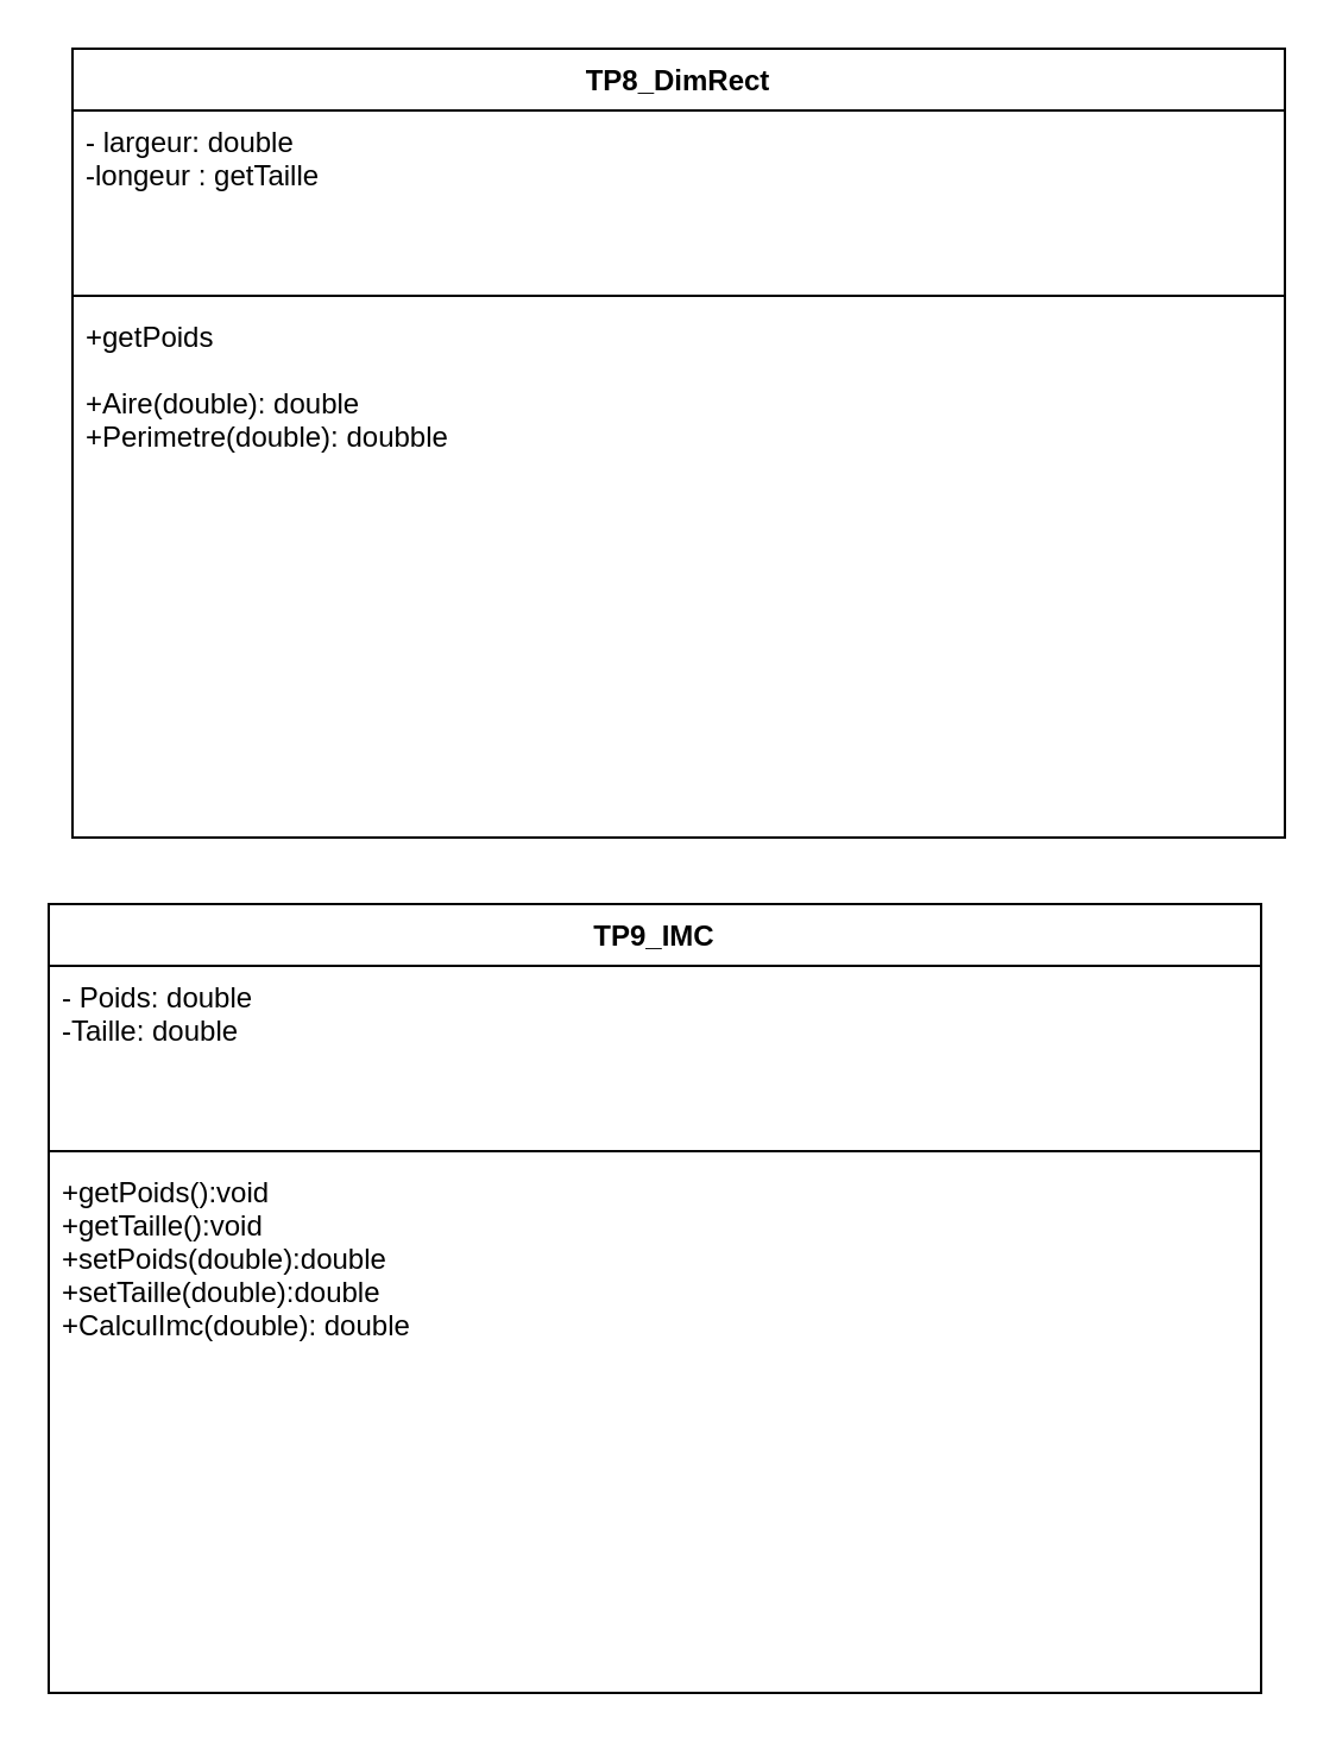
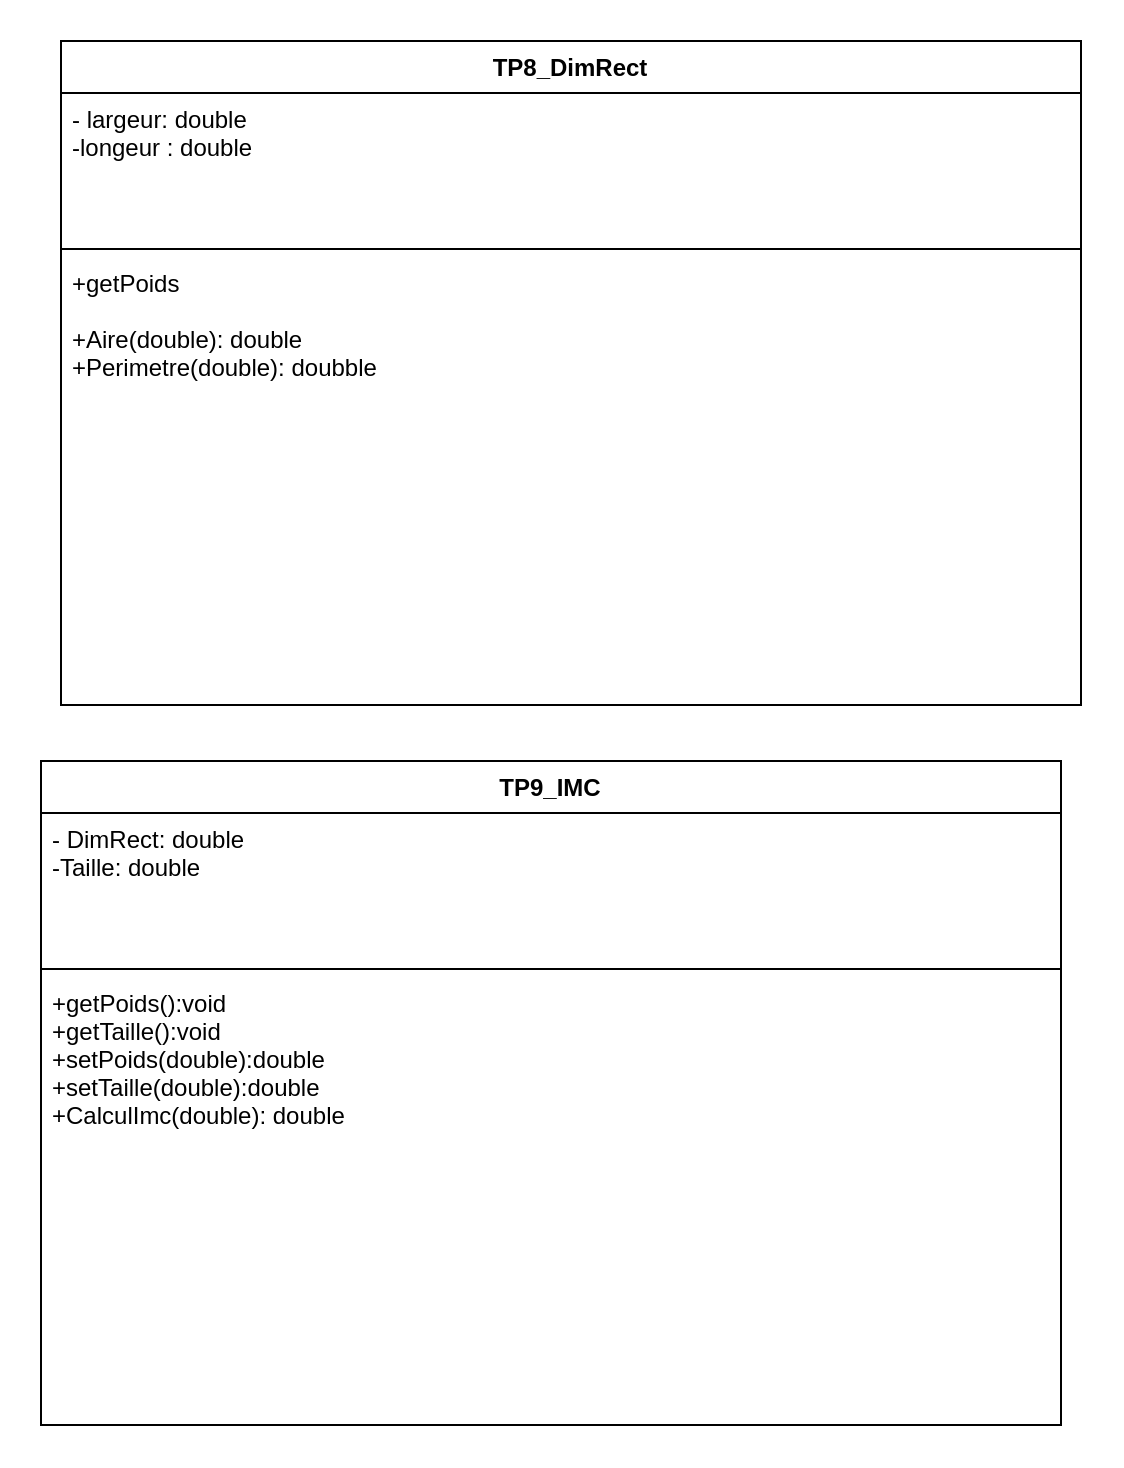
- <mxCell id="3" value="- largeur: double&#10;-longeur : getTaille &#10;&#10;" style="text;strokeColor=none;fillColor=none;align=left;verticalAlign=top;spacingLeft=4;spacingRight=4;overflow=hidden;rotatable=0;points=[[0,0.5],[1,0.5]];portConstraint=eastwest;" vertex="1" parent="2"><mxGeometry y="26" width="510" height="74" as="geometry" /></mxCell>
+ <mxCell id="3" value="- largeur: double&#10;-longeur : double &#10;&#10;" style="text;strokeColor=none;fillColor=none;align=left;verticalAlign=top;spacingLeft=4;spacingRight=4;overflow=hidden;rotatable=0;points=[[0,0.5],[1,0.5]];portConstraint=eastwest;" vertex="1" parent="2"><mxGeometry y="26" width="510" height="74" as="geometry" /></mxCell>
- <mxCell id="7" value="- Poids: double&#10;-Taille: double &#10;&#10;" style="text;strokeColor=none;fillColor=none;align=left;verticalAlign=top;spacingLeft=4;spacingRight=4;overflow=hidden;rotatable=0;points=[[0,0.5],[1,0.5]];portConstraint=eastwest;" vertex="1" parent="6"><mxGeometry y="26" width="510" height="74" as="geometry" /></mxCell>
+ <mxCell id="7" value="- DimRect: double&#10;-Taille: double &#10;&#10;" style="text;strokeColor=none;fillColor=none;align=left;verticalAlign=top;spacingLeft=4;spacingRight=4;overflow=hidden;rotatable=0;points=[[0,0.5],[1,0.5]];portConstraint=eastwest;" vertex="1" parent="6"><mxGeometry y="26" width="510" height="74" as="geometry" /></mxCell>
